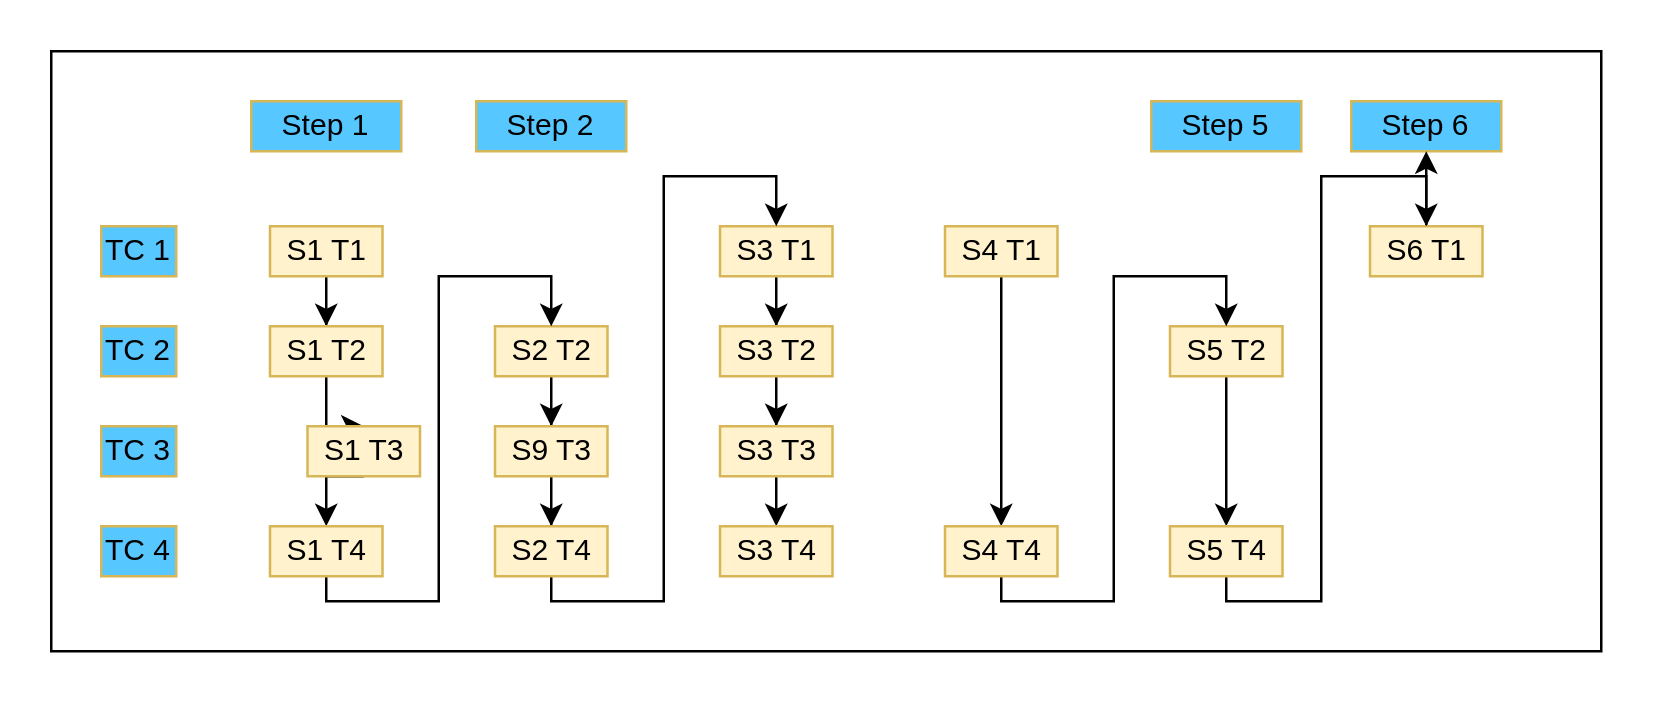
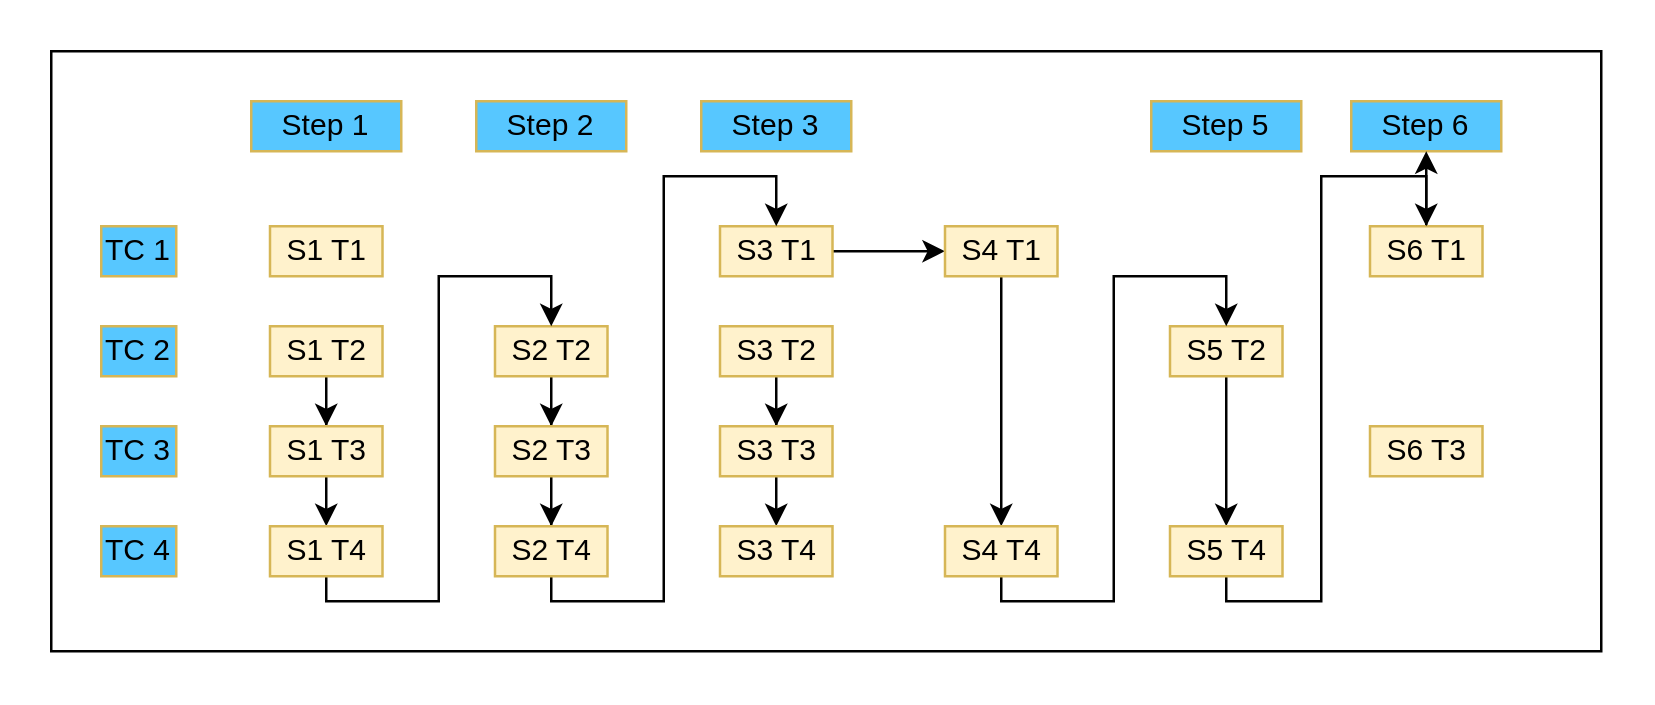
+ <mxCell id="10" value="Step 3" style="rounded=0;whiteSpace=wrap;html=1;fillColor=#57C7FF;strokeColor=#d6b656;" parent="1" vertex="1"><mxGeometry x="280" y="40" width="60" height="20" as="geometry" /></mxCell>
- <mxCell id="2" style="edgeStyle=orthogonalEdgeStyle;rounded=0;orthogonalLoop=1;jettySize=auto;html=1;entryX=0.5;entryY=0;entryDx=0;entryDy=0;" parent="1" source="3" target="20" edge="1"><mxGeometry relative="1" as="geometry" /></mxCell>
- <mxCell id="13" style="edgeStyle=orthogonalEdgeStyle;rounded=0;orthogonalLoop=1;jettySize=auto;html=1;" parent="1" source="14" target="24" edge="1"><mxGeometry relative="1" as="geometry" /></mxCell>
+ <mxCell id="13" style="edgeStyle=orthogonalEdgeStyle;rounded=0;orthogonalLoop=1;jettySize=auto;html=1;" parent="1" source="14" target="16" edge="1"><mxGeometry relative="1" as="geometry" /></mxCell>
- <mxCell id="28" value="S1 T3" style="rounded=0;whiteSpace=wrap;html=1;fillColor=#fff2cc;strokeColor=#d6b656;" parent="1" vertex="1"><mxGeometry x="122.5" y="170" width="45" height="20" as="geometry" /></mxCell>
+ <mxCell id="28" value="S1 T3" style="rounded=0;whiteSpace=wrap;html=1;fillColor=#fff2cc;strokeColor=#d6b656;" parent="1" vertex="1"><mxGeometry x="107.5" y="170" width="45" height="20" as="geometry" /></mxCell>
- <mxCell id="30" value="S9 T3" style="rounded=0;whiteSpace=wrap;html=1;fillColor=#fff2cc;strokeColor=#d6b656;" parent="1" vertex="1"><mxGeometry x="197.5" y="170" width="45" height="20" as="geometry" /></mxCell>
+ <mxCell id="30" value="S2 T3" style="rounded=0;whiteSpace=wrap;html=1;fillColor=#fff2cc;strokeColor=#d6b656;" parent="1" vertex="1"><mxGeometry x="197.5" y="170" width="45" height="20" as="geometry" /></mxCell>
+ <mxCell id="33" value="S6 T3" style="rounded=0;whiteSpace=wrap;html=1;fillColor=#fff2cc;strokeColor=#d6b656;" parent="1" vertex="1"><mxGeometry x="547.5" y="170" width="45" height="20" as="geometry" /></mxCell>
